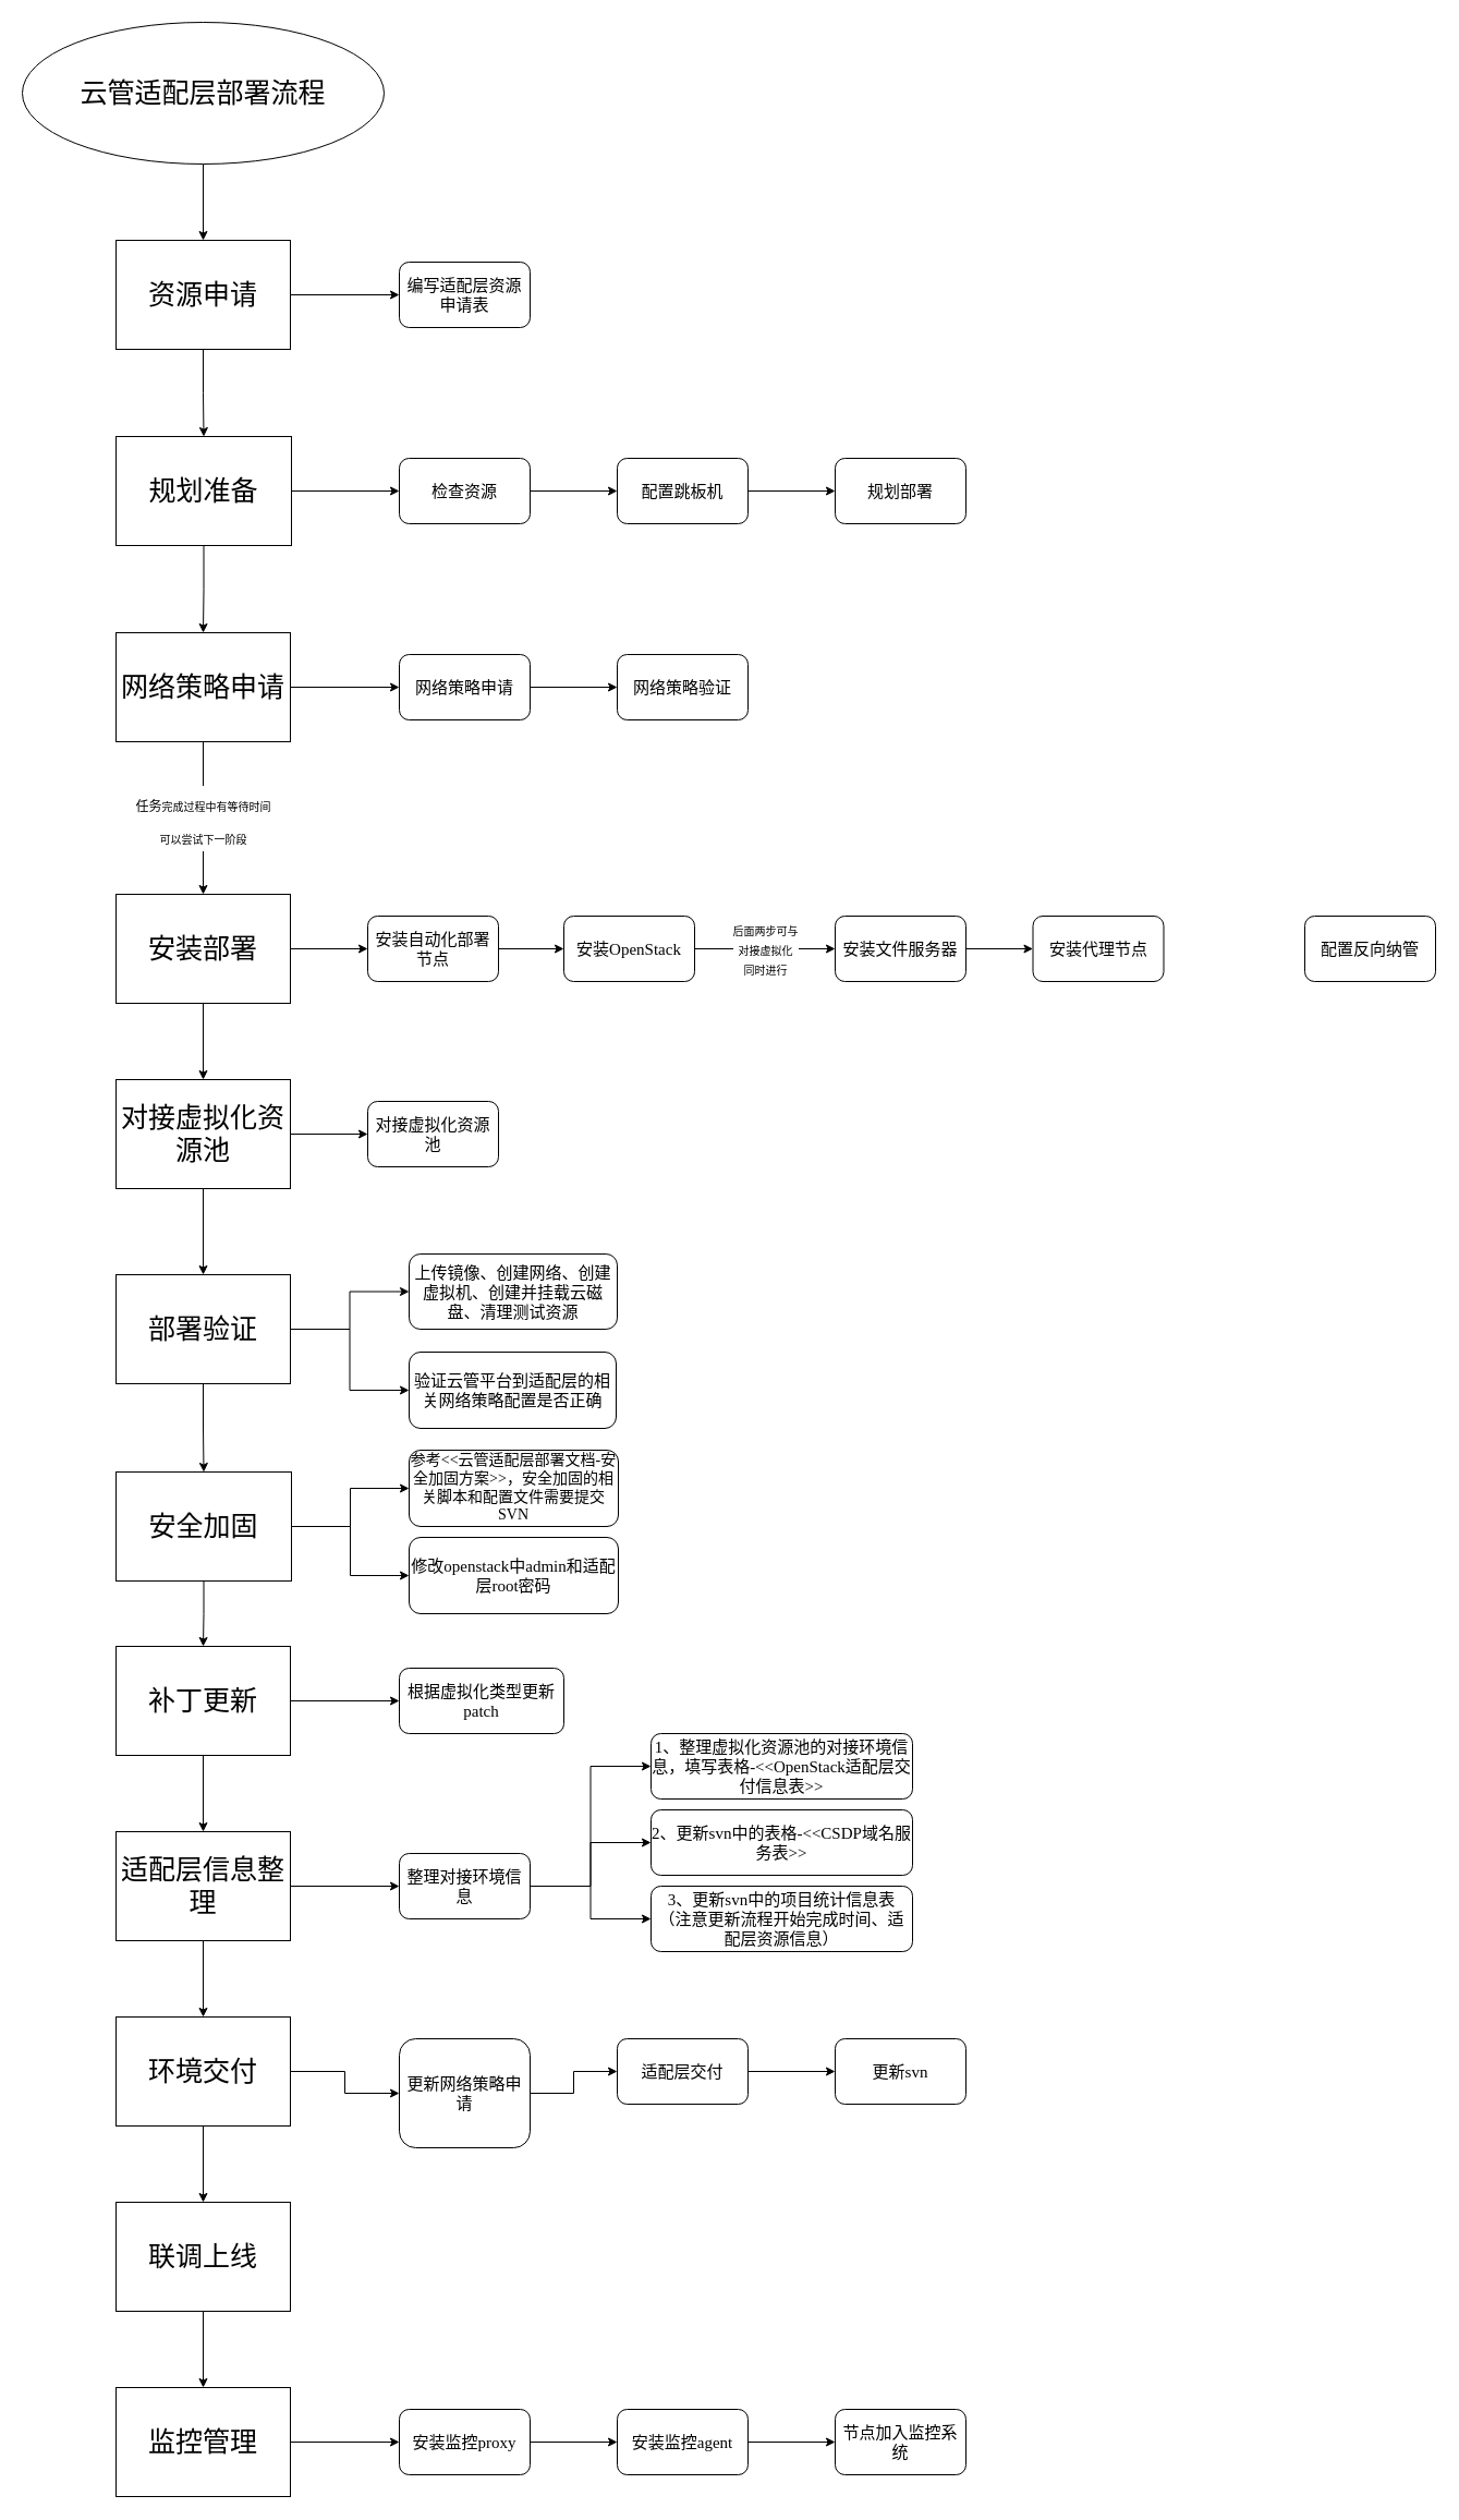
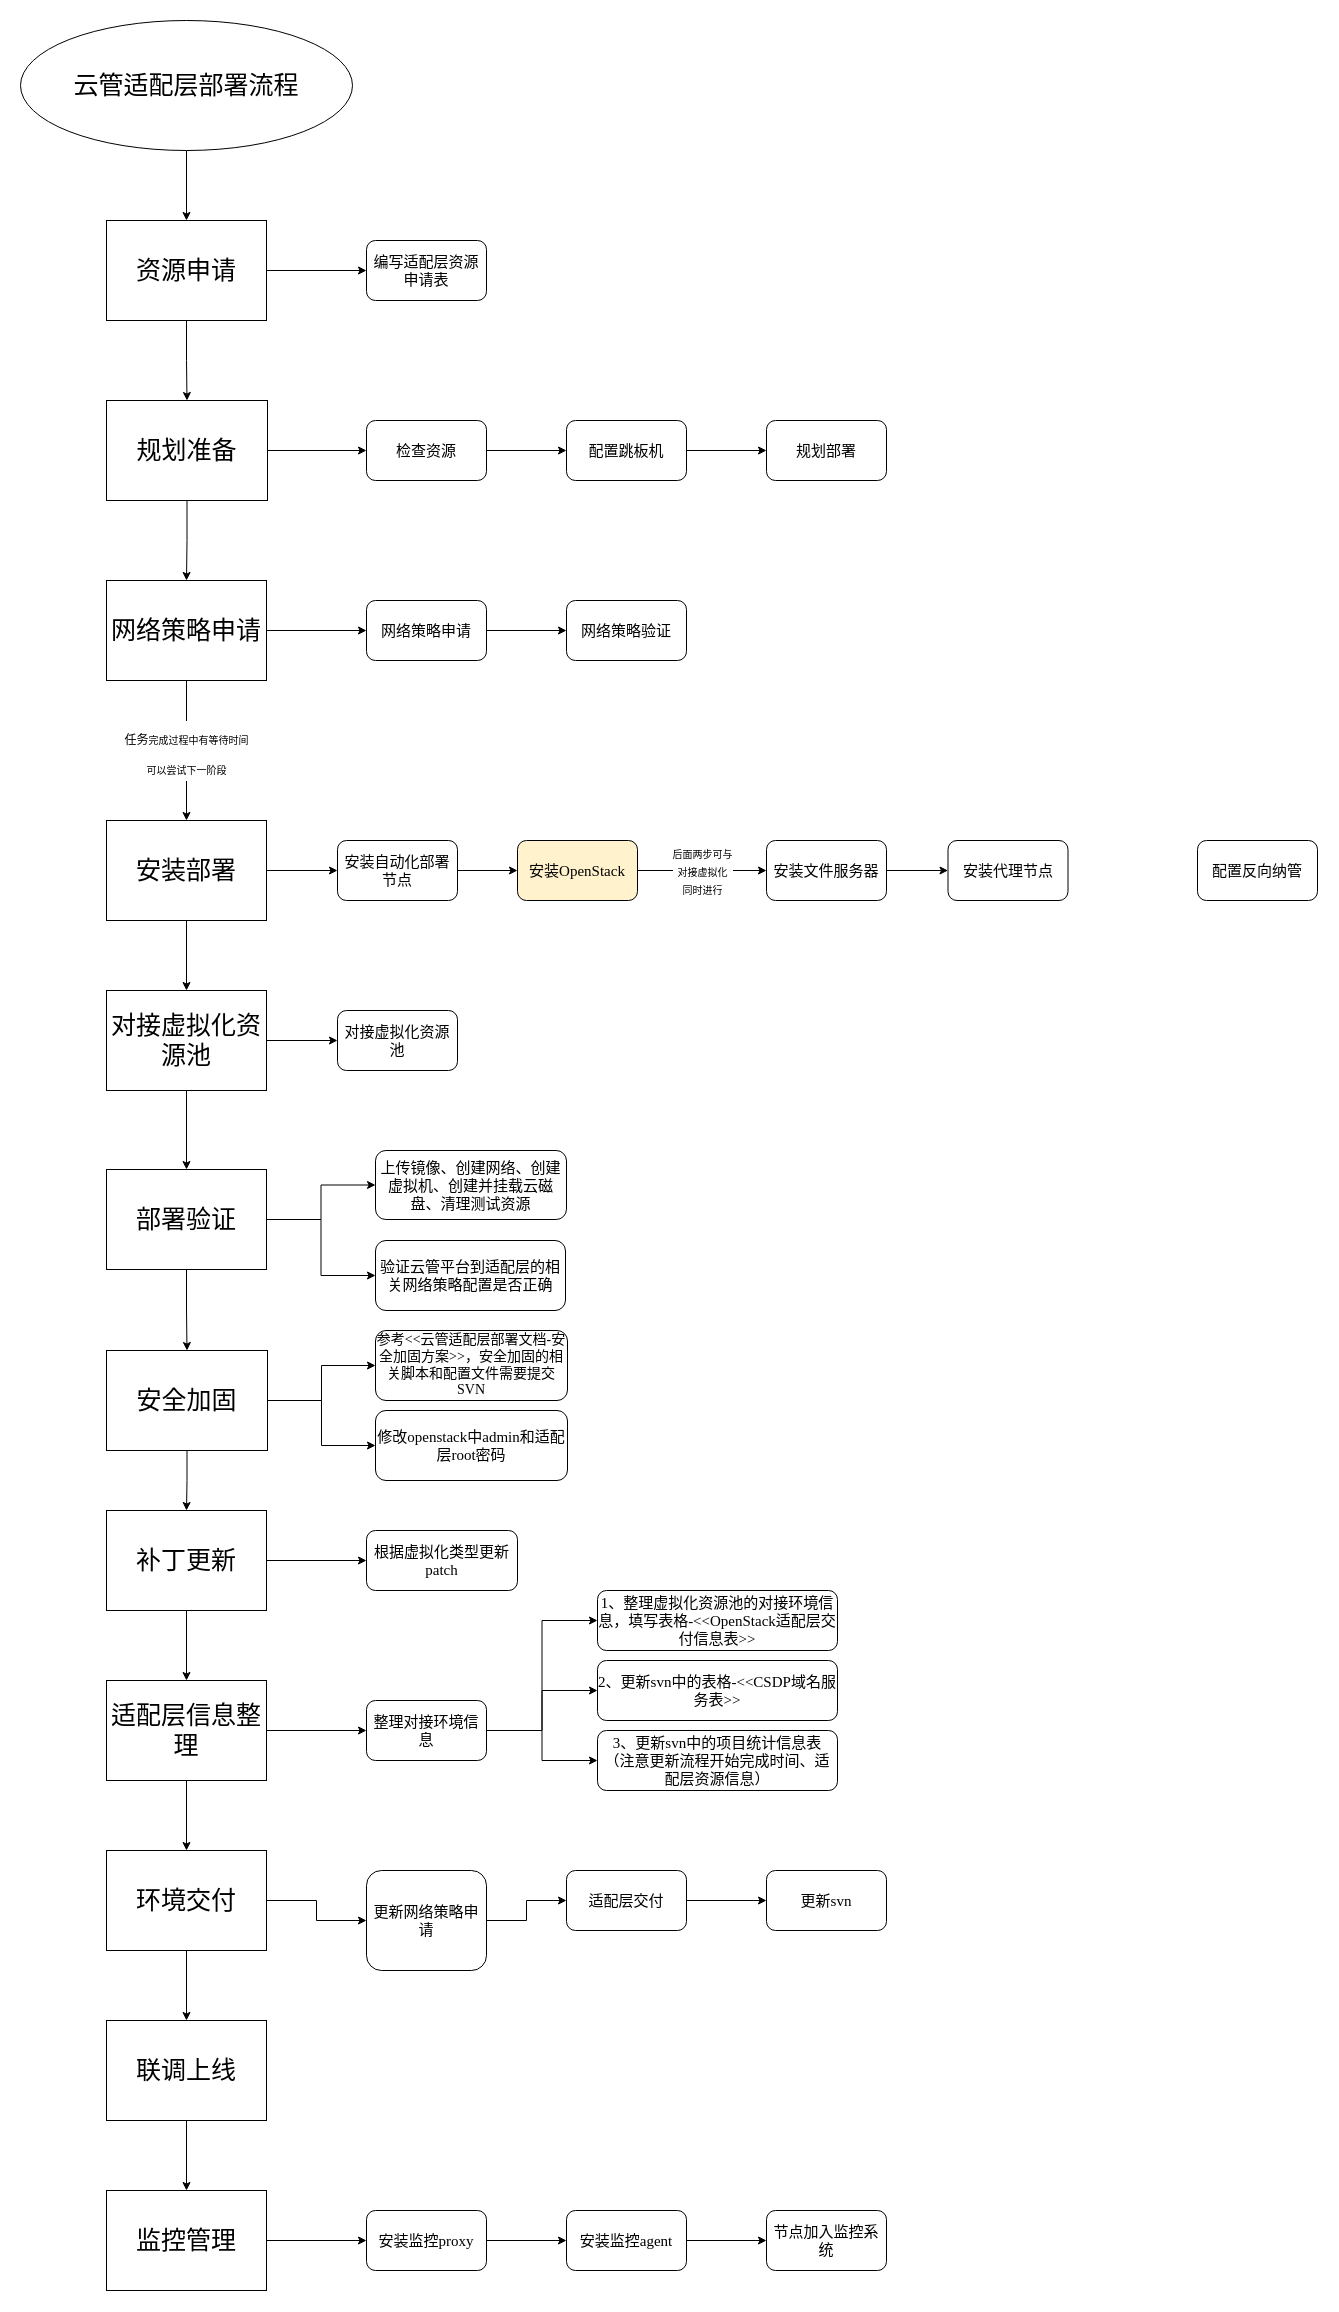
- <mxCell id="52" value="安装OpenStack" style="rounded=1;whiteSpace=wrap;html=1;fontSize=15;fontFamily=Times New Roman;" parent="1" vertex="1"><mxGeometry x="517" y="840" width="120" height="60" as="geometry" /></mxCell>
+ <mxCell id="52" value="安装OpenStack" style="rounded=1;whiteSpace=wrap;html=1;fontSize=15;fontFamily=Times New Roman;fillColor=#fff2cc;" parent="1" vertex="1"><mxGeometry x="517" y="840" width="120" height="60" as="geometry" /></mxCell>
